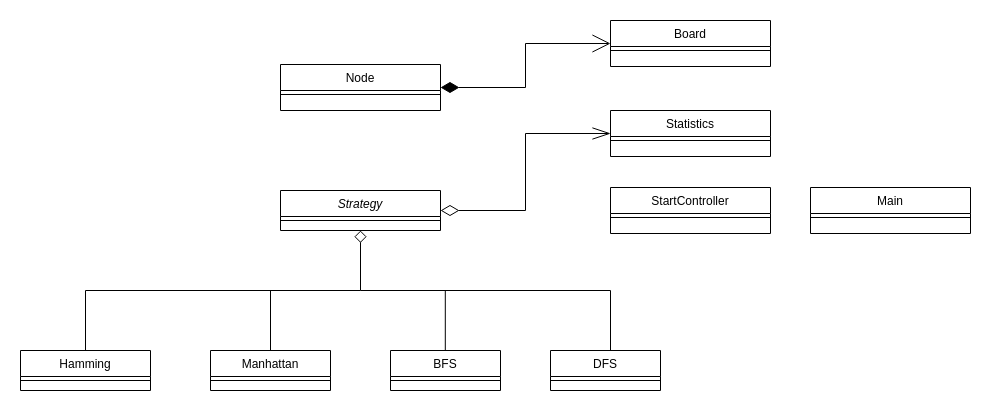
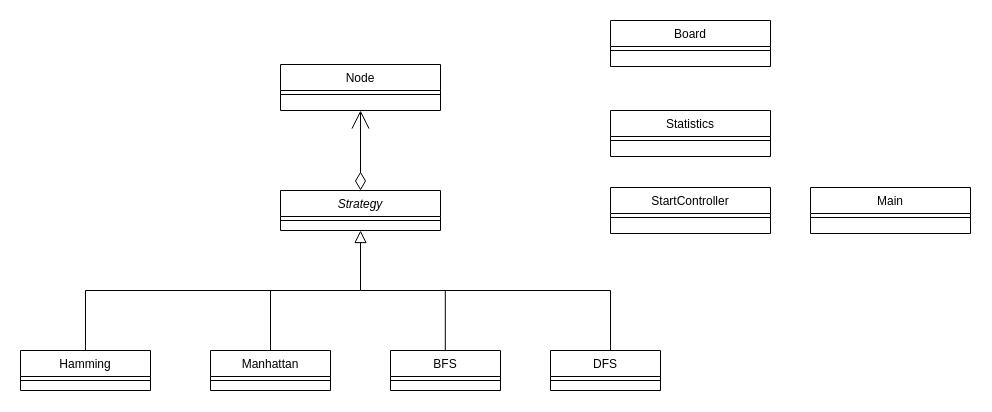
- <mxCell id="19" style="edgeStyle=orthogonalEdgeStyle;rounded=0;orthogonalLoop=1;jettySize=auto;html=1;entryX=0;entryY=0.5;entryDx=0;entryDy=0;startArrow=diamondThin;startFill=1;startSize=16;endArrow=open;endFill=0;endSize=16;strokeWidth=1;" edge="1" parent="1" source="20" target="22"><mxGeometry relative="1" as="geometry" /></mxCell>
+ <mxCell id="6" style="edgeStyle=orthogonalEdgeStyle;rounded=0;orthogonalLoop=1;jettySize=auto;html=1;entryX=0.5;entryY=1;entryDx=0;entryDy=0;startArrow=diamondThin;startFill=0;startSize=16;endArrow=open;endFill=0;endSize=16;strokeWidth=1;" edge="1" parent="1" source="7" target="20"><mxGeometry relative="1" as="geometry" /></mxCell>
- <mxCell id="5" style="edgeStyle=orthogonalEdgeStyle;rounded=0;orthogonalLoop=1;jettySize=auto;html=1;entryX=0;entryY=0.5;entryDx=0;entryDy=0;endArrow=openThin;endFill=0;startArrow=diamondThin;startFill=0;strokeWidth=1;startSize=16;endSize=16;" edge="1" parent="1" source="7" target="24"><mxGeometry relative="1" as="geometry" /></mxCell>
- <mxCell id="2" value="" style="endArrow=diamond;endSize=10;endFill=0;shadow=0;strokeWidth=1;rounded=0;edgeStyle=elbowEdgeStyle;elbow=vertical;" parent="1" source="13" target="7" edge="1"><mxGeometry width="160" relative="1" as="geometry"><mxPoint x="110" y="313" as="sourcePoint" /><mxPoint x="110" y="313" as="targetPoint" /></mxGeometry></mxCell>
+ <mxCell id="2" value="" style="endArrow=block;endSize=10;endFill=0;shadow=0;strokeWidth=1;rounded=0;edgeStyle=elbowEdgeStyle;elbow=vertical;" parent="1" source="13" target="7" edge="1"><mxGeometry width="160" relative="1" as="geometry"><mxPoint x="110" y="313" as="sourcePoint" /><mxPoint x="110" y="313" as="targetPoint" /></mxGeometry></mxCell>
